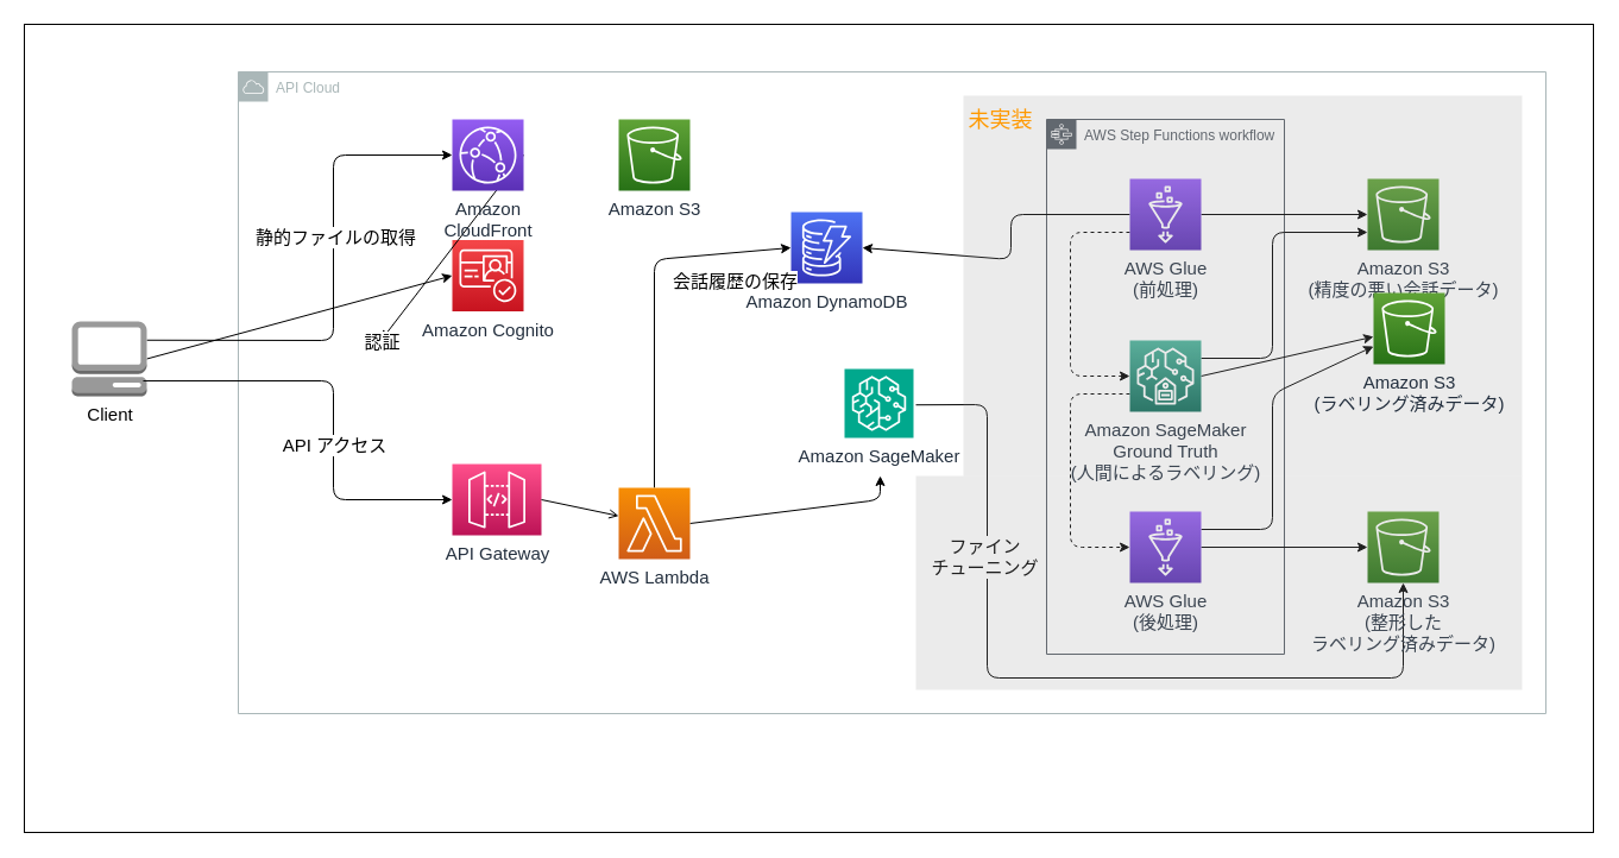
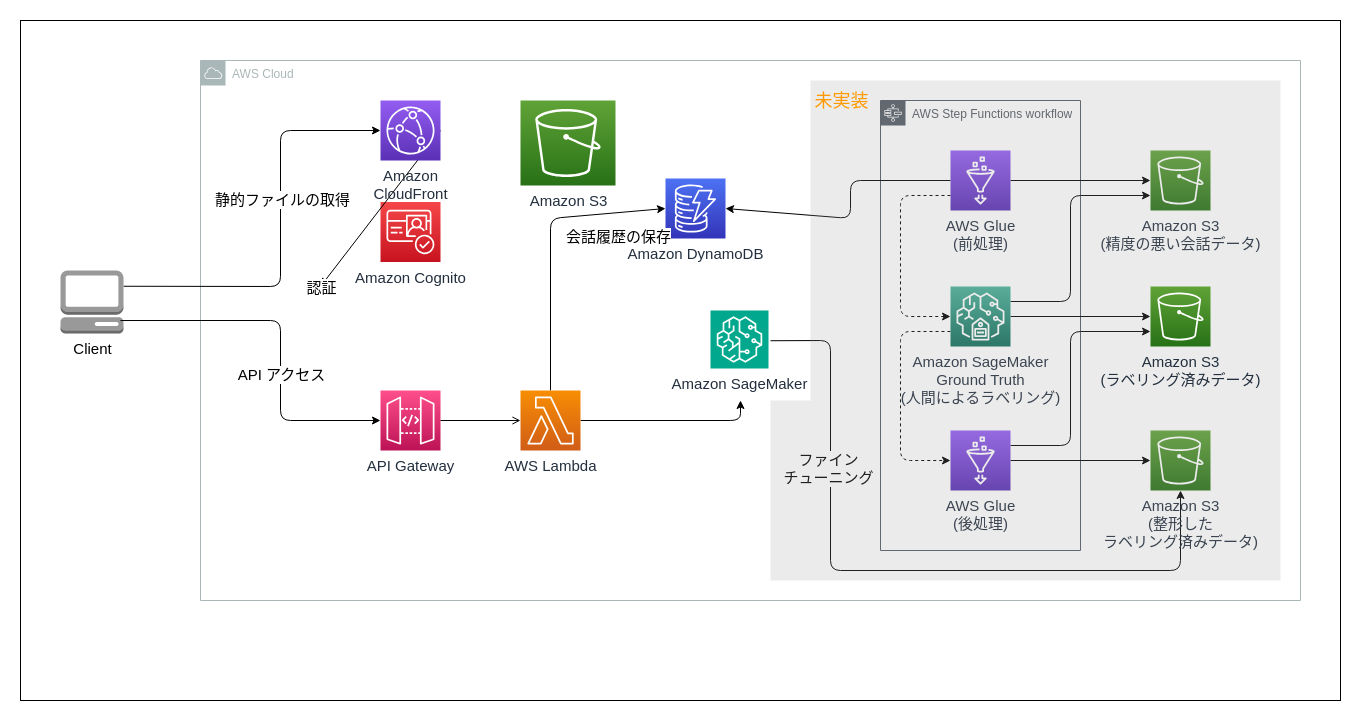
- <mxCell id="3" value="API Cloud" style="sketch=0;outlineConnect=0;gradientColor=none;html=1;whiteSpace=wrap;fontSize=12;fontStyle=0;shape=mxgraph.aws4.group;grIcon=mxgraph.aws4.group_aws_cloud;strokeColor=#AAB7B8;fillColor=none;verticalAlign=top;align=left;spacingLeft=30;fontColor=#AAB7B8;dashed=0;" parent="1" vertex="1"><mxGeometry x="200" y="60" width="1100" height="540" as="geometry" /></mxCell>
+ <mxCell id="3" value="AWS Cloud" style="sketch=0;outlineConnect=0;gradientColor=none;html=1;whiteSpace=wrap;fontSize=12;fontStyle=0;shape=mxgraph.aws4.group;grIcon=mxgraph.aws4.group_aws_cloud;strokeColor=#AAB7B8;fillColor=none;verticalAlign=top;align=left;spacingLeft=30;fontColor=#AAB7B8;dashed=0;" parent="1" vertex="1"><mxGeometry x="200" y="60" width="1100" height="540" as="geometry" /></mxCell>
- <mxCell id="9" value="&lt;font style=&quot;font-size: 15px&quot;&gt;Amazon S3&lt;/font&gt;" style="sketch=0;points=[[0,0,0],[0.25,0,0],[0.5,0,0],[0.75,0,0],[1,0,0],[0,1,0],[0.25,1,0],[0.5,1,0],[0.75,1,0],[1,1,0],[0,0.25,0],[0,0.5,0],[0,0.75,0],[1,0.25,0],[1,0.5,0],[1,0.75,0]];outlineConnect=0;fontColor=#232F3E;gradientColor=#60A337;gradientDirection=north;fillColor=#277116;strokeColor=#ffffff;dashed=0;verticalLabelPosition=bottom;verticalAlign=top;align=center;html=1;fontSize=12;fontStyle=0;aspect=fixed;shape=mxgraph.aws4.resourceIcon;resIcon=mxgraph.aws4.s3;" parent="1" vertex="1"><mxGeometry x="520" y="100" width="60" height="60" as="geometry" /></mxCell>
+ <mxCell id="9" value="&lt;font style=&quot;font-size: 15px&quot;&gt;Amazon S3&lt;/font&gt;" style="sketch=0;points=[[0,0,0],[0.25,0,0],[0.5,0,0],[0.75,0,0],[1,0,0],[0,1,0],[0.25,1,0],[0.5,1,0],[0.75,1,0],[1,1,0],[0,0.25,0],[0,0.5,0],[0,0.75,0],[1,0.25,0],[1,0.5,0],[1,0.75,0]];outlineConnect=0;fontColor=#232F3E;gradientColor=#60A337;gradientDirection=north;fillColor=#277116;strokeColor=#ffffff;dashed=0;verticalLabelPosition=bottom;verticalAlign=top;align=center;html=1;fontSize=12;fontStyle=0;aspect=fixed;shape=mxgraph.aws4.resourceIcon;resIcon=mxgraph.aws4.s3;" parent="1" vertex="1"><mxGeometry x="520" y="100" width="95" height="85" as="geometry" /></mxCell>
- <mxCell id="6" style="edgeStyle=none;html=1;exitX=1;exitY=0.5;exitDx=0;exitDy=0;exitPerimeter=0;entryX=0;entryY=0.5;entryDx=0;entryDy=0;entryPerimeter=0;fontSize=15;" parent="1" source="7" target="8" edge="1"><mxGeometry relative="1" as="geometry" /></mxCell>
- <mxCell id="41" value="&lt;font style=&quot;font-size: 15px;&quot;&gt;Amazon S3&lt;br&gt;(ラベリング済みデータ)&lt;br&gt;&lt;/font&gt;" style="sketch=0;points=[[0,0,0],[0.25,0,0],[0.5,0,0],[0.75,0,0],[1,0,0],[0,1,0],[0.25,1,0],[0.5,1,0],[0.75,1,0],[1,1,0],[0,0.25,0],[0,0.5,0],[0,0.75,0],[1,0.25,0],[1,0.5,0],[1,0.75,0]];outlineConnect=0;fontColor=#232F3E;gradientColor=#60A337;gradientDirection=north;fillColor=#277116;strokeColor=#ffffff;dashed=0;verticalLabelPosition=bottom;verticalAlign=top;align=center;html=1;fontSize=12;fontStyle=0;aspect=fixed;shape=mxgraph.aws4.resourceIcon;resIcon=mxgraph.aws4.s3;labelBorderColor=none;" parent="1" vertex="1"><mxGeometry x="1155" y="246" width="60" height="60" as="geometry" /></mxCell>
+ <mxCell id="41" value="&lt;font style=&quot;font-size: 15px;&quot;&gt;Amazon S3&lt;br&gt;(ラベリング済みデータ)&lt;br&gt;&lt;/font&gt;" style="sketch=0;points=[[0,0,0],[0.25,0,0],[0.5,0,0],[0.75,0,0],[1,0,0],[0,1,0],[0.25,1,0],[0.5,1,0],[0.75,1,0],[1,1,0],[0,0.25,0],[0,0.5,0],[0,0.75,0],[1,0.25,0],[1,0.5,0],[1,0.75,0]];outlineConnect=0;fontColor=#232F3E;gradientColor=#60A337;gradientDirection=north;fillColor=#277116;strokeColor=#ffffff;dashed=0;verticalLabelPosition=bottom;verticalAlign=top;align=center;html=1;fontSize=12;fontStyle=0;aspect=fixed;shape=mxgraph.aws4.resourceIcon;resIcon=mxgraph.aws4.s3;labelBorderColor=none;" parent="1" vertex="1"><mxGeometry x="1150" y="286" width="60" height="60" as="geometry" /></mxCell>
- <mxCell id="14" value="&lt;font style=&quot;font-size: 15px&quot;&gt;API Gateway&lt;/font&gt;" style="sketch=0;points=[[0,0,0],[0.25,0,0],[0.5,0,0],[0.75,0,0],[1,0,0],[0,1,0],[0.25,1,0],[0.5,1,0],[0.75,1,0],[1,1,0],[0,0.25,0],[0,0.5,0],[0,0.75,0],[1,0.25,0],[1,0.5,0],[1,0.75,0]];outlineConnect=0;fontColor=#232F3E;gradientColor=#FF4F8B;gradientDirection=north;fillColor=#BC1356;strokeColor=#ffffff;dashed=0;verticalLabelPosition=bottom;verticalAlign=top;align=center;html=1;fontSize=12;fontStyle=0;aspect=fixed;shape=mxgraph.aws4.resourceIcon;resIcon=mxgraph.aws4.api_gateway;" parent="1" vertex="1"><mxGeometry x="380" y="390" width="75" height="60" as="geometry" /></mxCell>
+ <mxCell id="14" value="&lt;font style=&quot;font-size: 15px&quot;&gt;API Gateway&lt;/font&gt;" style="sketch=0;points=[[0,0,0],[0.25,0,0],[0.5,0,0],[0.75,0,0],[1,0,0],[0,1,0],[0.25,1,0],[0.5,1,0],[0.75,1,0],[1,1,0],[0,0.25,0],[0,0.5,0],[0,0.75,0],[1,0.25,0],[1,0.5,0],[1,0.75,0]];outlineConnect=0;fontColor=#232F3E;gradientColor=#FF4F8B;gradientDirection=north;fillColor=#BC1356;strokeColor=#ffffff;dashed=0;verticalLabelPosition=bottom;verticalAlign=top;align=center;html=1;fontSize=12;fontStyle=0;aspect=fixed;shape=mxgraph.aws4.resourceIcon;resIcon=mxgraph.aws4.api_gateway;" parent="1" vertex="1"><mxGeometry x="380" y="390" width="60" height="60" as="geometry" /></mxCell>
- <mxCell id="17" value="&lt;font style=&quot;font-size: 15px&quot;&gt;AWS Lambda&lt;/font&gt;" style="sketch=0;points=[[0,0,0],[0.25,0,0],[0.5,0,0],[0.75,0,0],[1,0,0],[0,1,0],[0.25,1,0],[0.5,1,0],[0.75,1,0],[1,1,0],[0,0.25,0],[0,0.5,0],[0,0.75,0],[1,0.25,0],[1,0.5,0],[1,0.75,0]];outlineConnect=0;fontColor=#232F3E;gradientColor=#F78E04;gradientDirection=north;fillColor=#D05C17;strokeColor=#ffffff;dashed=0;verticalLabelPosition=bottom;verticalAlign=top;align=center;html=1;fontSize=12;fontStyle=0;aspect=fixed;shape=mxgraph.aws4.resourceIcon;resIcon=mxgraph.aws4.lambda;" parent="1" vertex="1"><mxGeometry x="520" y="410" width="60" height="60" as="geometry" /></mxCell>
+ <mxCell id="17" value="&lt;font style=&quot;font-size: 15px&quot;&gt;AWS Lambda&lt;/font&gt;" style="sketch=0;points=[[0,0,0],[0.25,0,0],[0.5,0,0],[0.75,0,0],[1,0,0],[0,1,0],[0.25,1,0],[0.5,1,0],[0.75,1,0],[1,1,0],[0,0.25,0],[0,0.5,0],[0,0.75,0],[1,0.25,0],[1,0.5,0],[1,0.75,0]];outlineConnect=0;fontColor=#232F3E;gradientColor=#F78E04;gradientDirection=north;fillColor=#D05C17;strokeColor=#ffffff;dashed=0;verticalLabelPosition=bottom;verticalAlign=top;align=center;html=1;fontSize=12;fontStyle=0;aspect=fixed;shape=mxgraph.aws4.resourceIcon;resIcon=mxgraph.aws4.lambda;" parent="1" vertex="1"><mxGeometry x="520" y="390" width="60" height="60" as="geometry" /></mxCell>
